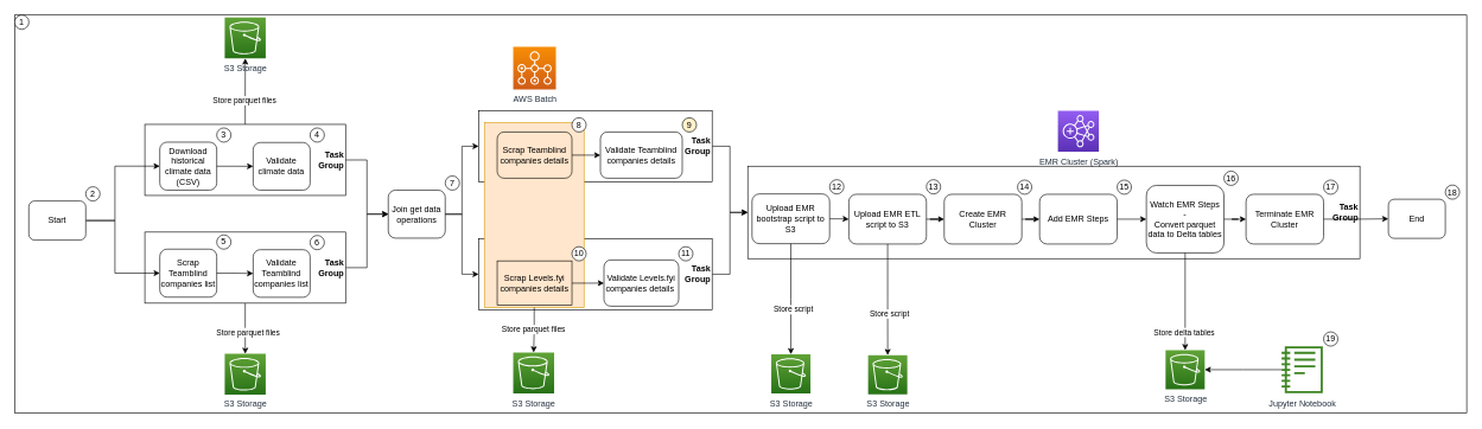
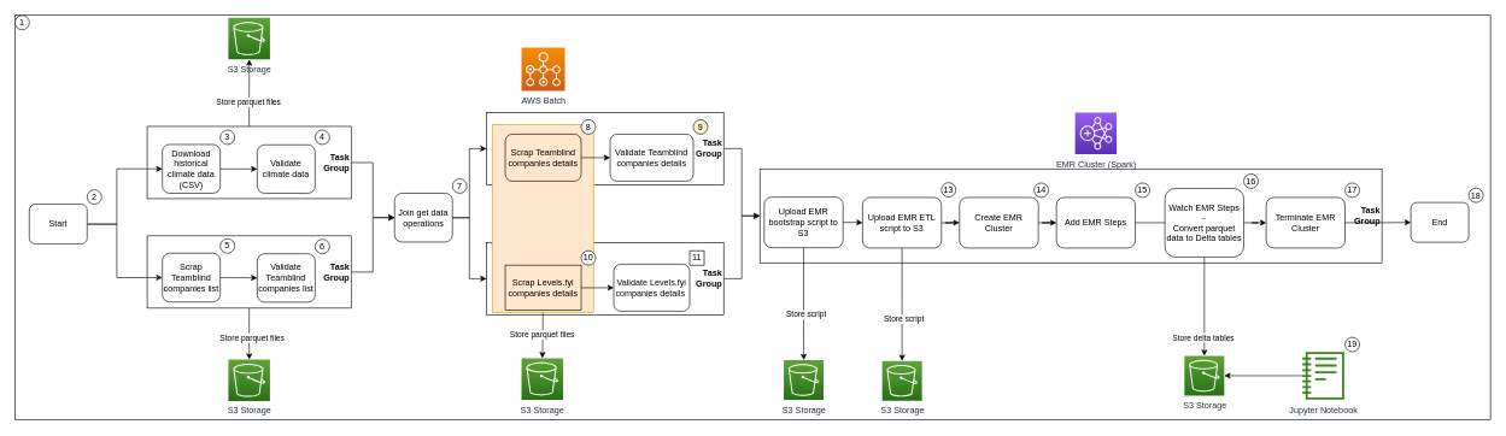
- <mxCell id="81" value="12" style="ellipse;whiteSpace=wrap;html=1;aspect=fixed;" vertex="1" parent="1"><mxGeometry x="1165" y="252.06" width="20" height="20" as="geometry" /></mxCell>
- <mxCell id="31" style="edgeStyle=orthogonalEdgeStyle;rounded=0;orthogonalLoop=1;jettySize=auto;html=1;" edge="1" parent="1" source="32" target="36"><mxGeometry relative="1" as="geometry" /></mxCell>
+ <mxCell id="31" style="edgeStyle=orthogonalEdgeStyle;rounded=0;orthogonalLoop=1;jettySize=auto;html=1;endArrow=none;" edge="1" parent="1" source="32" target="36"><mxGeometry relative="1" as="geometry" /></mxCell>
- <mxCell id="48" value="11" style="ellipse;whiteSpace=wrap;html=1;aspect=fixed;" vertex="1" parent="1"><mxGeometry x="953" y="346.25" width="20" height="20" as="geometry" /></mxCell>
+ <mxCell id="48" value="11" style="whiteSpace=wrap;html=1;aspect=fixed;rounded=0;" vertex="1" parent="1"><mxGeometry x="953" y="346.25" width="20" height="20" as="geometry" /></mxCell>
